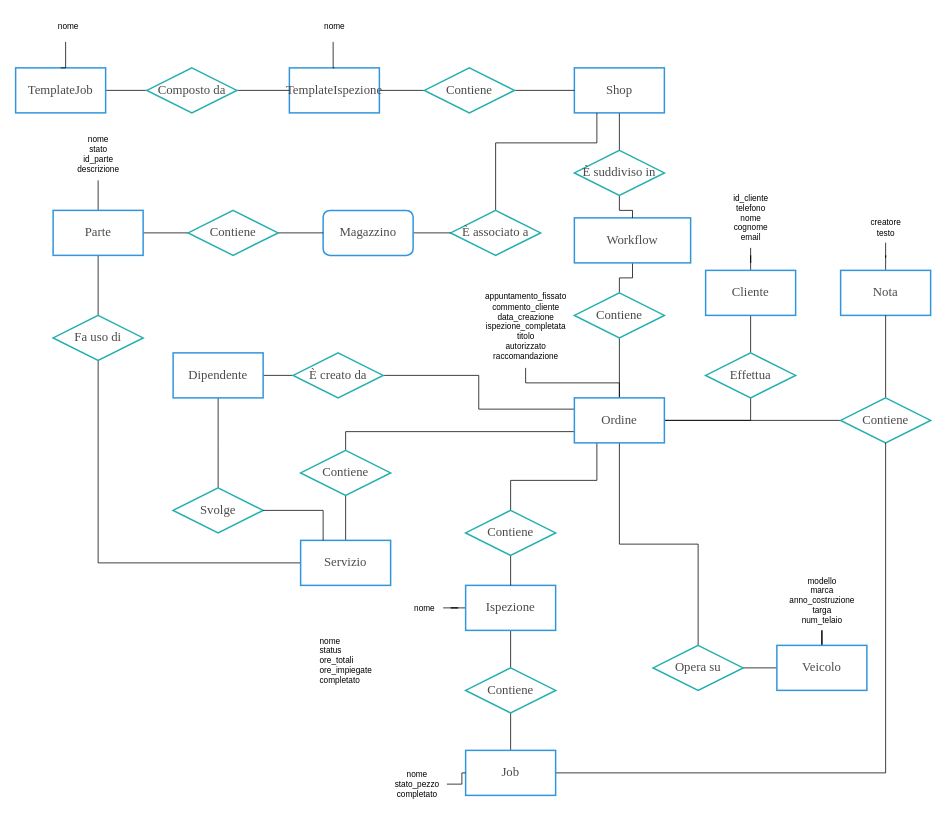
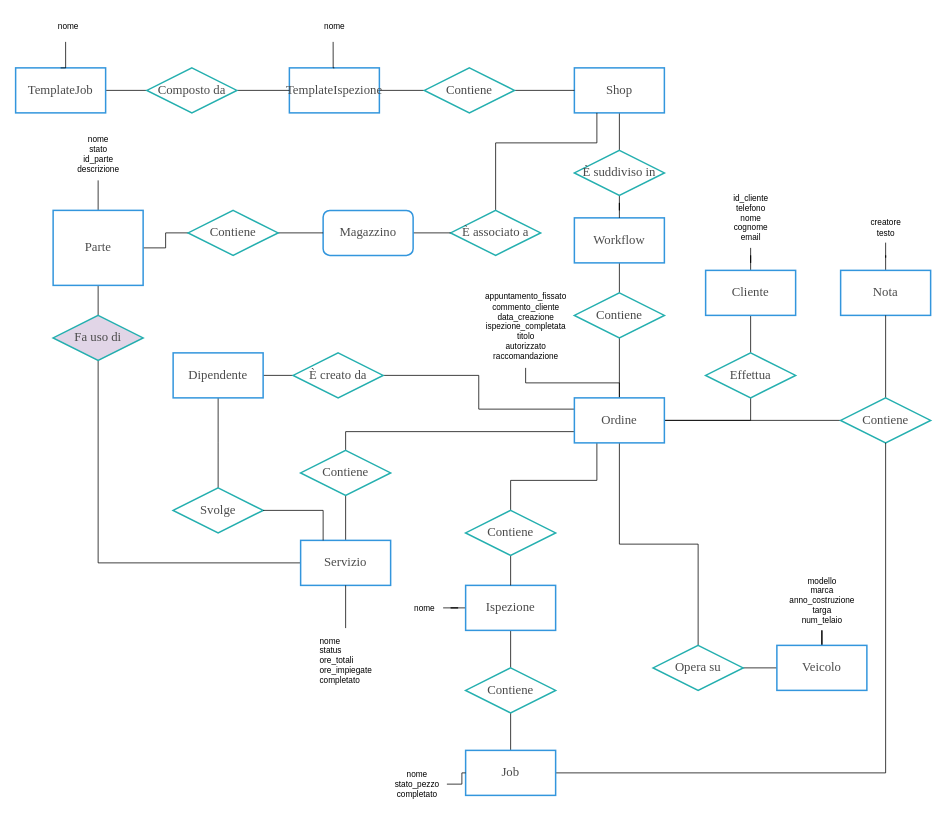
- <mxCell id="56" value="Parte" style="rounded=0;whiteSpace=wrap;html=1;strokeWidth=2;strokeColor=#3396dd;fontFamily=Verdana;fontSize=17;fontColor=#4B4B4B;" vertex="1" parent="1"><mxGeometry x="70" y="280" width="120" height="60" as="geometry" /></mxCell>
+ <mxCell id="56" value="Parte" style="rounded=0;whiteSpace=wrap;html=1;strokeWidth=2;strokeColor=#3396dd;fontFamily=Verdana;fontSize=17;fontColor=#4B4B4B;" vertex="1" parent="1"><mxGeometry x="70" y="280" width="120" height="100" as="geometry" /></mxCell>
- <mxCell id="3" value="Workflow" style="rounded=0;whiteSpace=wrap;html=1;strokeWidth=2;strokeColor=#3396dd;fontFamily=Verdana;fontSize=17;fontStyle=0;fontColor=#4D4D4D;" vertex="1" parent="1"><mxGeometry x="765" y="290" width="155" height="60" as="geometry" /></mxCell>
+ <mxCell id="3" value="Workflow" style="rounded=0;whiteSpace=wrap;html=1;strokeWidth=2;strokeColor=#3396dd;fontFamily=Verdana;fontSize=17;fontStyle=0;fontColor=#4D4D4D;" vertex="1" parent="1"><mxGeometry x="765" y="290" width="120" height="60" as="geometry" /></mxCell>
- <mxCell id="81" value="Fa uso di" style="rhombus;whiteSpace=wrap;html=1;strokeWidth=2;strokeColor=#24afaf;fontFamily=Verdana;fontSize=17;fontColor=#4B4B4B;" vertex="1" parent="1"><mxGeometry x="70" y="420" width="120" height="60" as="geometry" /></mxCell>
+ <mxCell id="81" value="Fa uso di" style="rhombus;whiteSpace=wrap;html=1;strokeWidth=2;strokeColor=#24afaf;fontFamily=Verdana;fontSize=17;fontColor=#4B4B4B;fillColor=#e1d5e7;" vertex="1" parent="1"><mxGeometry x="70" y="420" width="120" height="60" as="geometry" /></mxCell>
+ <mxCell id="79" style="rounded=0;orthogonalLoop=1;jettySize=auto;html=1;entryX=0.5;entryY=-0.038;entryDx=0;entryDy=0;entryPerimeter=0;endArrow=none;endFill=0;" edge="1" parent="1" source="74" target="76"><mxGeometry relative="1" as="geometry" /></mxCell>
